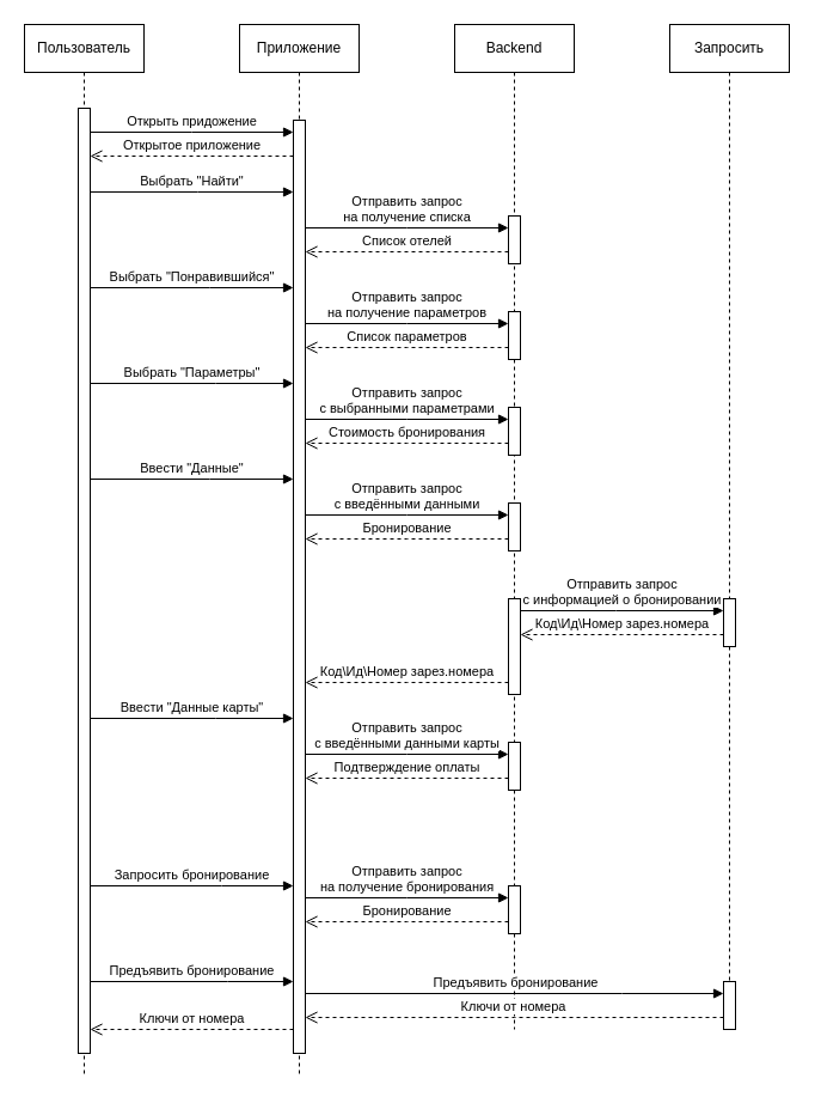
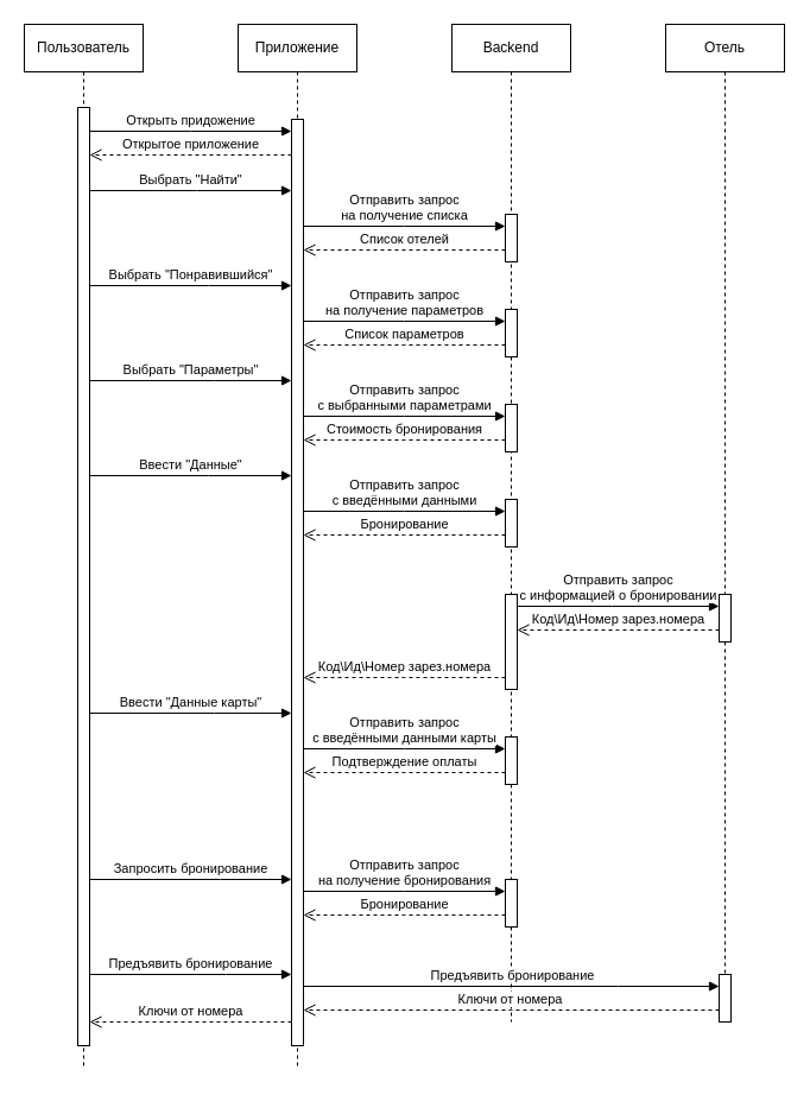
- <mxCell id="29" value="Запросить" style="shape=umlLifeline;perimeter=lifelinePerimeter;whiteSpace=wrap;html=1;container=0;dropTarget=0;collapsible=0;recursiveResize=0;outlineConnect=0;portConstraint=eastwest;newEdgeStyle={&quot;edgeStyle&quot;:&quot;elbowEdgeStyle&quot;,&quot;elbow&quot;:&quot;vertical&quot;,&quot;curved&quot;:0,&quot;rounded&quot;:0};" vertex="1" parent="1"><mxGeometry x="560" y="20" width="100" height="840" as="geometry" /></mxCell>
+ <mxCell id="29" value="Отель" style="shape=umlLifeline;perimeter=lifelinePerimeter;whiteSpace=wrap;html=1;container=0;dropTarget=0;collapsible=0;recursiveResize=0;outlineConnect=0;portConstraint=eastwest;newEdgeStyle={&quot;edgeStyle&quot;:&quot;elbowEdgeStyle&quot;,&quot;elbow&quot;:&quot;vertical&quot;,&quot;curved&quot;:0,&quot;rounded&quot;:0};" vertex="1" parent="1"><mxGeometry x="560" y="20" width="100" height="840" as="geometry" /></mxCell>
